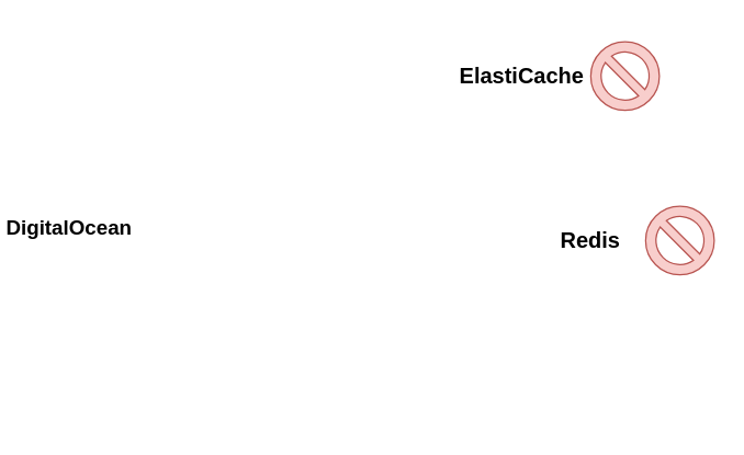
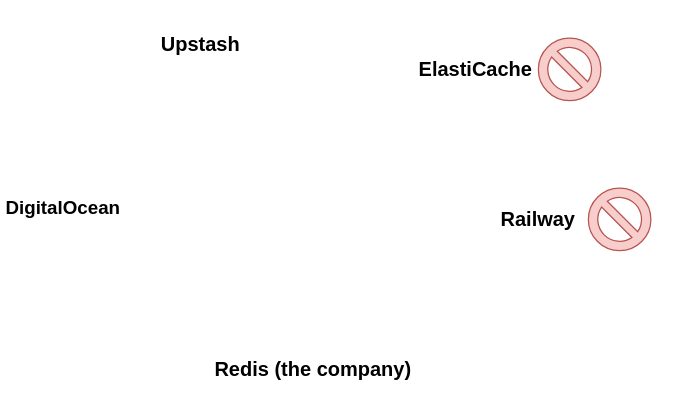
+ <mxCell id="2" value="Upstash" style="text;html=1;align=center;verticalAlign=middle;whiteSpace=wrap;rounded=0;fontStyle=1;fontSize=16;" vertex="1" parent="1"><mxGeometry x="130" y="20" width="60" height="30" as="geometry" /></mxCell>
- <mxCell id="5" value="Redis" style="text;html=1;align=center;verticalAlign=middle;whiteSpace=wrap;rounded=0;fontStyle=1;fontSize=16;" vertex="1" parent="1"><mxGeometry x="400" y="160" width="60" height="30" as="geometry" /></mxCell>
+ <mxCell id="5" value="Railway" style="text;html=1;align=center;verticalAlign=middle;whiteSpace=wrap;rounded=0;fontStyle=1;fontSize=16;" vertex="1" parent="1"><mxGeometry x="400" y="160" width="60" height="30" as="geometry" /></mxCell>
+ <mxCell id="6" value="Redis (the company)" style="text;html=1;align=center;verticalAlign=middle;whiteSpace=wrap;rounded=0;fontStyle=1;fontSize=16;" vertex="1" parent="1"><mxGeometry x="170" y="280" width="160" height="30" as="geometry" /></mxCell>
